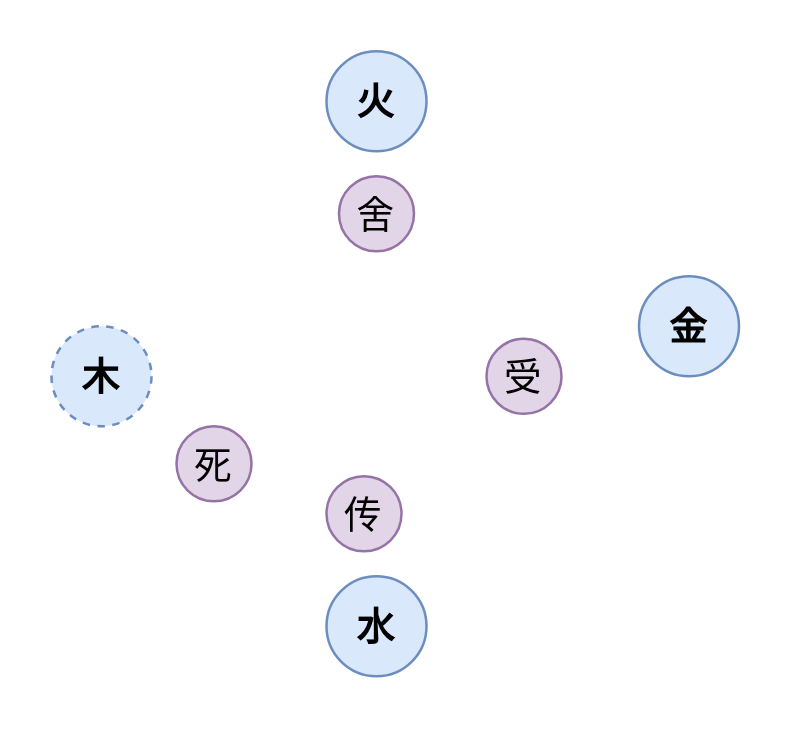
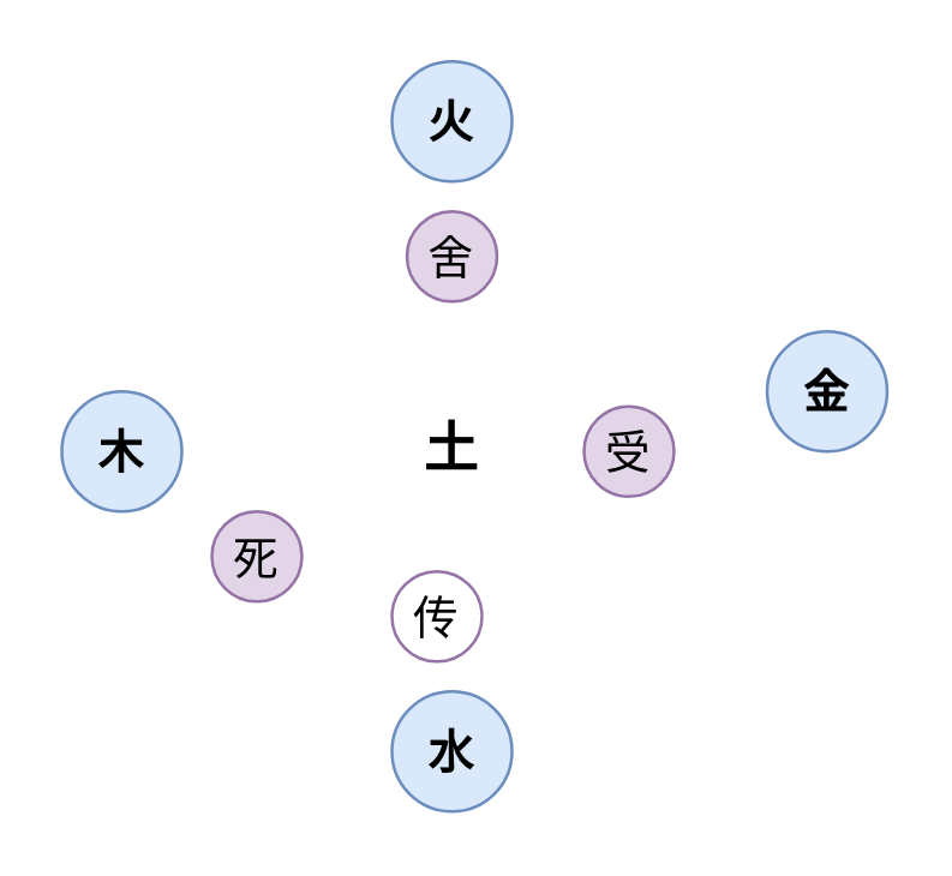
- <mxCell id="3" value="木" style="ellipse;whiteSpace=wrap;html=1;aspect=fixed;fontSize=15;fillColor=#dae8fc;strokeColor=#6c8ebf;fontStyle=1;dashed=1;" vertex="1" parent="1"><mxGeometry x="20" y="130" width="40" height="40" as="geometry" /></mxCell>
+ <mxCell id="3" value="木" style="ellipse;whiteSpace=wrap;html=1;aspect=fixed;fontSize=15;fillColor=#dae8fc;strokeColor=#6c8ebf;fontStyle=1" vertex="1" parent="1"><mxGeometry x="20" y="130" width="40" height="40" as="geometry" /></mxCell>
+ <mxCell id="7" value="土" style="text;html=1;align=center;verticalAlign=middle;whiteSpace=wrap;rounded=0;fontSize=18;fontStyle=1" vertex="1" parent="1"><mxGeometry x="120" y="135" width="60" height="30" as="geometry" /></mxCell>
- <mxCell id="8" value="传" style="ellipse;whiteSpace=wrap;html=1;aspect=fixed;fontSize=15;fillColor=#e1d5e7;strokeColor=#9673a6;" vertex="1" parent="1"><mxGeometry x="130" y="190" width="30" height="30" as="geometry" /></mxCell>
+ <mxCell id="8" value="传" style="ellipse;whiteSpace=wrap;html=1;aspect=fixed;fontSize=15;fillColor=#ffffff;strokeColor=#9673a6;" vertex="1" parent="1"><mxGeometry x="130" y="190" width="30" height="30" as="geometry" /></mxCell>
